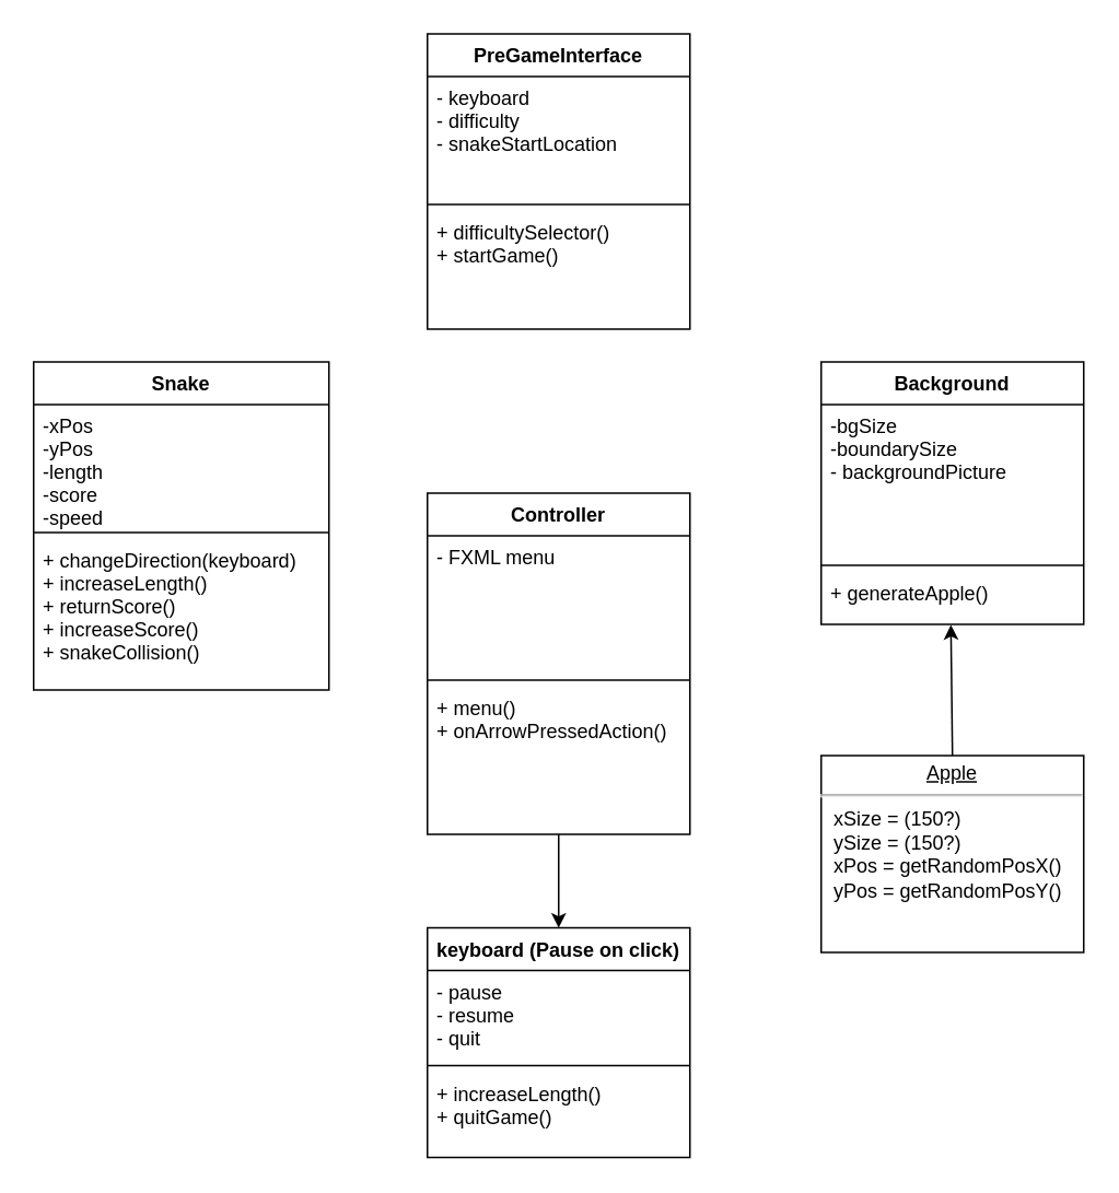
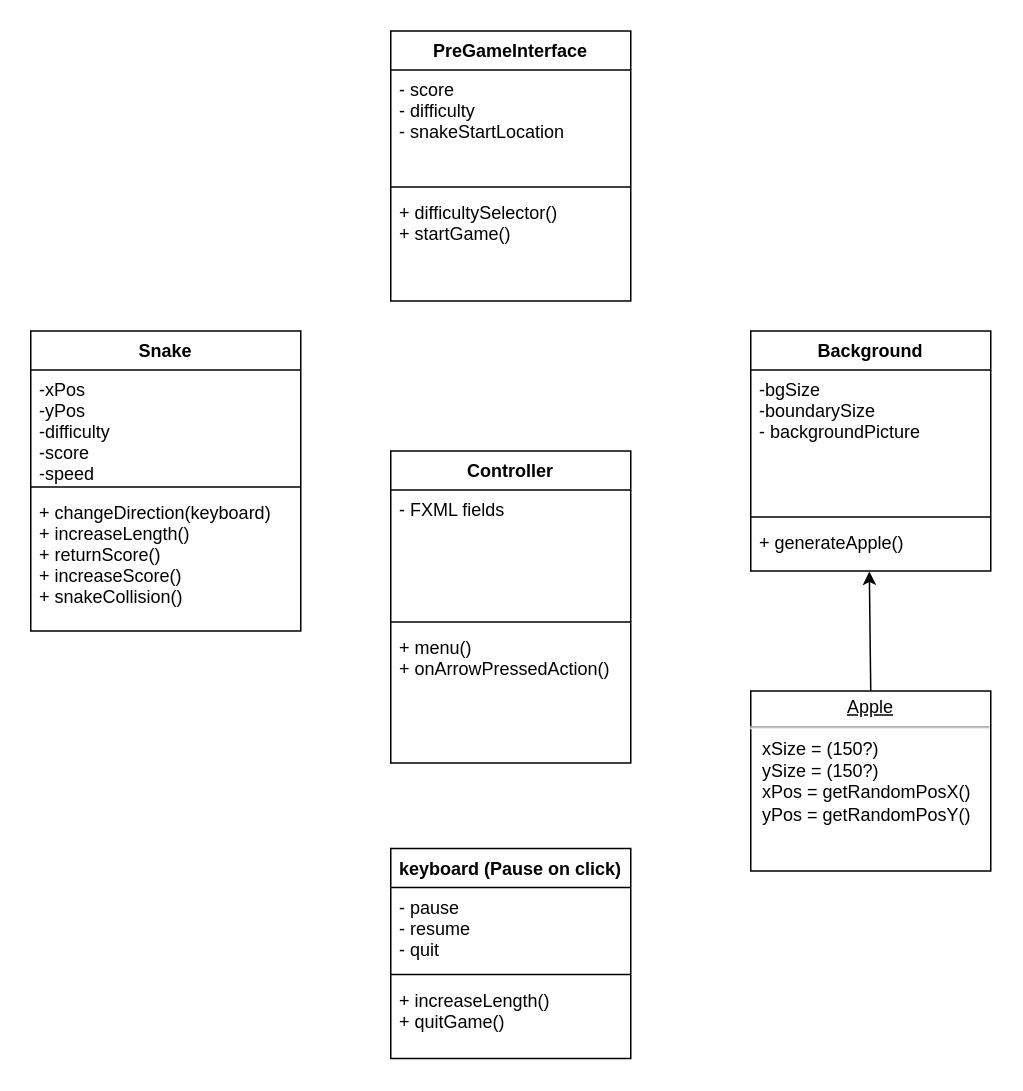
- <mxCell id="3" value="- keyboard&#10;- difficulty&#10;- snakeStartLocation&#10;" style="text;strokeColor=none;fillColor=none;align=left;verticalAlign=top;spacingLeft=4;spacingRight=4;overflow=hidden;rotatable=0;points=[[0,0.5],[1,0.5]];portConstraint=eastwest;" vertex="1" parent="2"><mxGeometry y="26" width="160" height="74" as="geometry" /></mxCell>
+ <mxCell id="3" value="- score&#10;- difficulty&#10;- snakeStartLocation&#10;" style="text;strokeColor=none;fillColor=none;align=left;verticalAlign=top;spacingLeft=4;spacingRight=4;overflow=hidden;rotatable=0;points=[[0,0.5],[1,0.5]];portConstraint=eastwest;" vertex="1" parent="2"><mxGeometry y="26" width="160" height="74" as="geometry" /></mxCell>
- <mxCell id="7" value="-xPos&#10;-yPos&#10;-length&#10;-score&#10;-speed&#10;&#10;" style="text;strokeColor=none;fillColor=none;align=left;verticalAlign=top;spacingLeft=4;spacingRight=4;overflow=hidden;rotatable=0;points=[[0,0.5],[1,0.5]];portConstraint=eastwest;" vertex="1" parent="6"><mxGeometry y="26" width="180" height="74" as="geometry" /></mxCell>
+ <mxCell id="7" value="-xPos&#10;-yPos&#10;-difficulty&#10;-score&#10;-speed&#10;&#10;" style="text;strokeColor=none;fillColor=none;align=left;verticalAlign=top;spacingLeft=4;spacingRight=4;overflow=hidden;rotatable=0;points=[[0,0.5],[1,0.5]];portConstraint=eastwest;" vertex="1" parent="6"><mxGeometry y="26" width="180" height="74" as="geometry" /></mxCell>
- <mxCell id="18" value="- FXML menu&#10;" style="text;strokeColor=none;fillColor=none;align=left;verticalAlign=top;spacingLeft=4;spacingRight=4;overflow=hidden;rotatable=0;points=[[0,0.5],[1,0.5]];portConstraint=eastwest;" vertex="1" parent="17"><mxGeometry y="26" width="160" height="84" as="geometry" /></mxCell>
+ <mxCell id="18" value="- FXML fields&#10;" style="text;strokeColor=none;fillColor=none;align=left;verticalAlign=top;spacingLeft=4;spacingRight=4;overflow=hidden;rotatable=0;points=[[0,0.5],[1,0.5]];portConstraint=eastwest;" vertex="1" parent="17"><mxGeometry y="26" width="160" height="84" as="geometry" /></mxCell>
- <mxCell id="16" style="edgeStyle=orthogonalEdgeStyle;rounded=0;orthogonalLoop=1;jettySize=auto;html=1;exitX=0.5;exitY=1;exitDx=0;exitDy=0;entryX=0.5;entryY=0;entryDx=0;entryDy=0;" edge="1" parent="1" source="17" target="21"><mxGeometry relative="1" as="geometry" /></mxCell>
